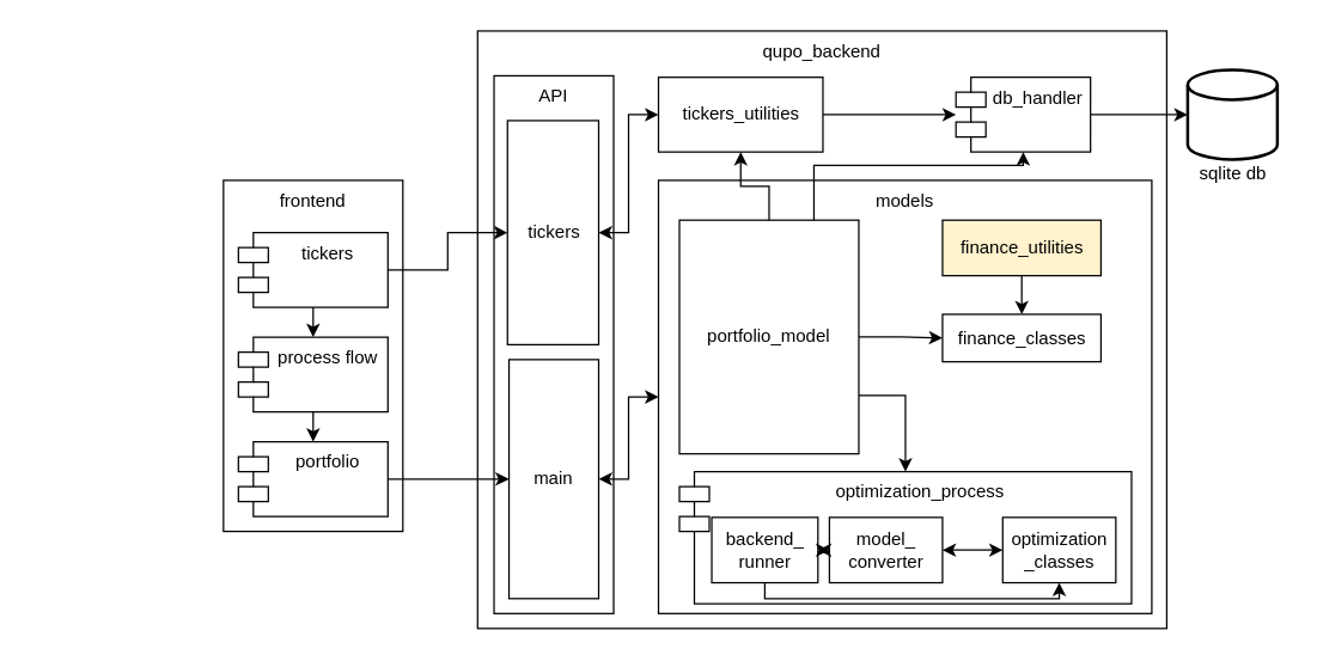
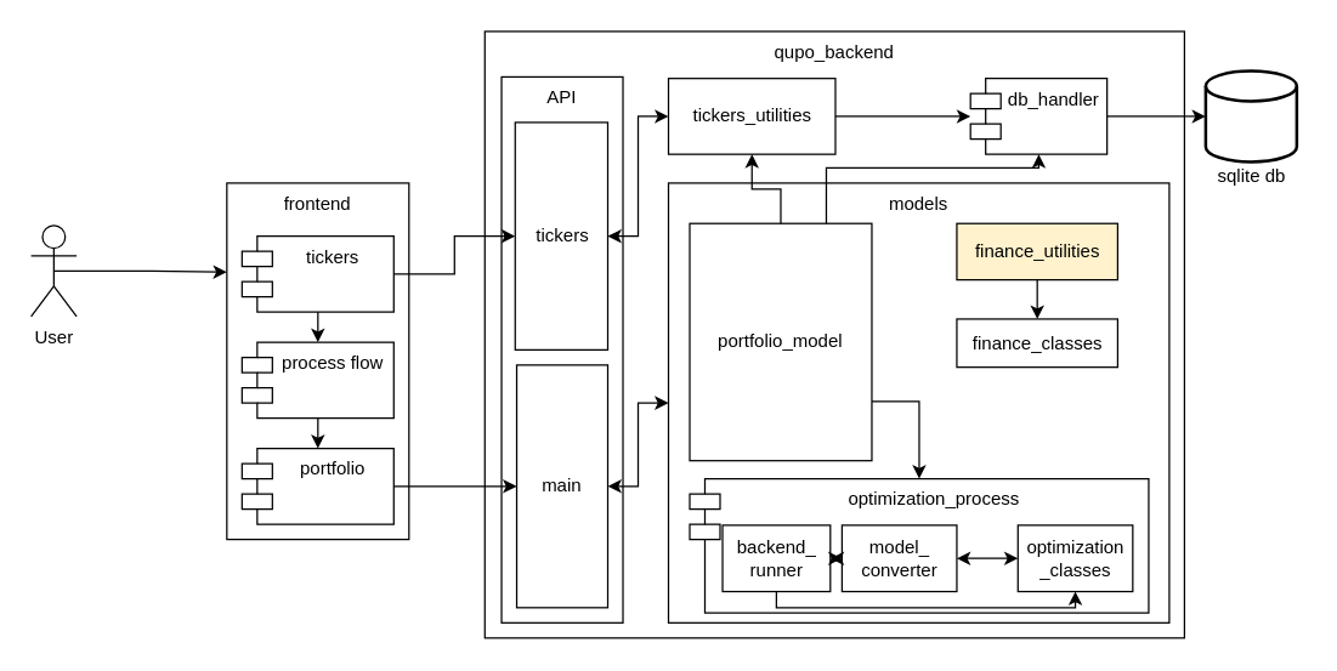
+ <mxCell id="42" value="User" style="shape=umlActor;verticalLabelPosition=bottom;verticalAlign=top;html=1;outlineConnect=0;" parent="1" vertex="1"><mxGeometry x="20" y="148" width="30" height="60" as="geometry" /></mxCell>
+ <mxCell id="41" style="edgeStyle=orthogonalEdgeStyle;rounded=0;orthogonalLoop=1;jettySize=auto;html=1;exitX=0.5;exitY=0.5;exitDx=0;exitDy=0;exitPerimeter=0;entryX=0;entryY=0.25;entryDx=0;entryDy=0;startArrow=none;startFill=0;" parent="1" source="42" target="27" edge="1"><mxGeometry relative="1" as="geometry" /></mxCell>
- <mxCell id="14" style="edgeStyle=orthogonalEdgeStyle;rounded=0;orthogonalLoop=1;jettySize=auto;html=1;exitX=1;exitY=0.5;exitDx=0;exitDy=0;entryX=0;entryY=0.5;entryDx=0;entryDy=0;startArrow=none;startFill=0;" parent="9" source="16" target="11" edge="1"><mxGeometry relative="1" as="geometry" /></mxCell>
